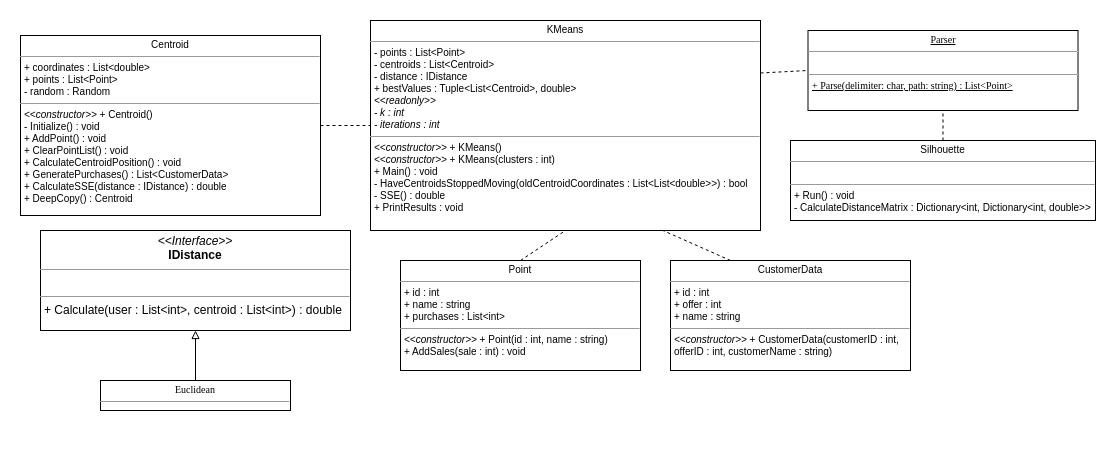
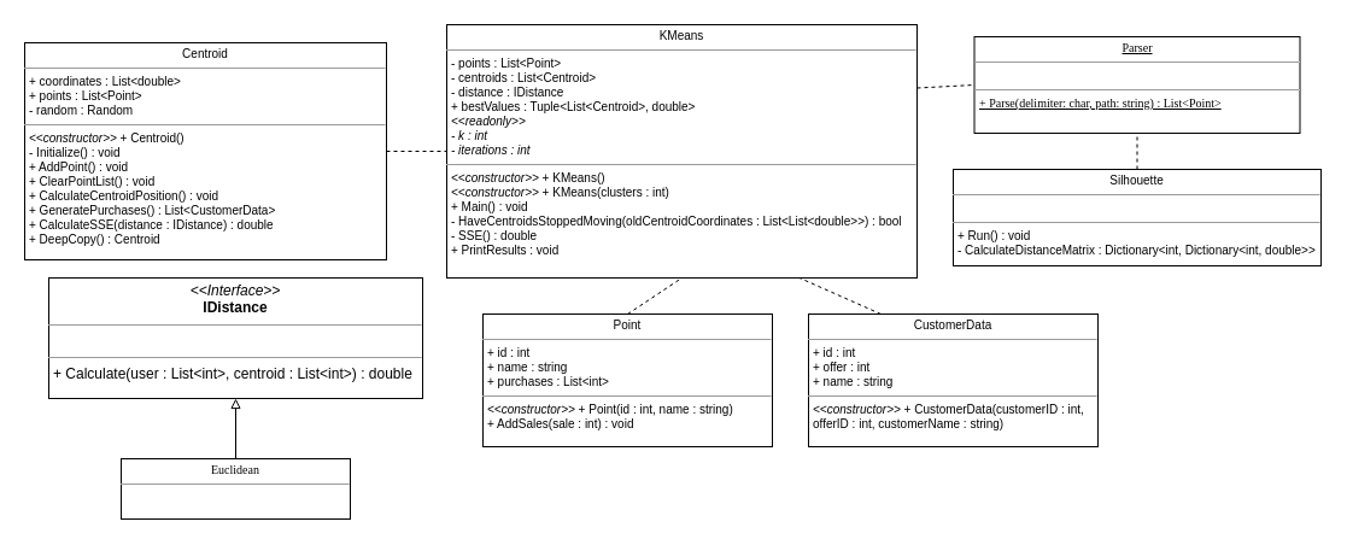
- <mxCell id="5" value="&lt;p style=&quot;margin: 4px 0px 0px ; text-align: center ; font-size: 10px&quot;&gt;&lt;font face=&quot;Verdana&quot;&gt;Euclidean&lt;/font&gt;&lt;/p&gt;&lt;hr size=&quot;1&quot; style=&quot;font-size: 10px&quot;&gt;&lt;p style=&quot;margin: 0px 0px 0px 4px ; font-size: 10px&quot;&gt;&lt;br&gt;&lt;/p&gt;&lt;p style=&quot;margin: 0px 0px 0px 4px ; font-size: 10px&quot;&gt;&lt;br&gt;&lt;/p&gt;" style="verticalAlign=top;align=left;overflow=fill;fontSize=12;fontFamily=Helvetica;html=1;rounded=0;shadow=0;comic=0;labelBackgroundColor=none;strokeColor=#000000;strokeWidth=1;fillColor=#ffffff;" parent="1" vertex="1"><mxGeometry x="100" y="380" width="190" height="30" as="geometry" /></mxCell>
+ <mxCell id="5" value="&lt;p style=&quot;margin: 4px 0px 0px ; text-align: center ; font-size: 10px&quot;&gt;&lt;font face=&quot;Verdana&quot;&gt;Euclidean&lt;/font&gt;&lt;/p&gt;&lt;hr size=&quot;1&quot; style=&quot;font-size: 10px&quot;&gt;&lt;p style=&quot;margin: 0px 0px 0px 4px ; font-size: 10px&quot;&gt;&lt;br&gt;&lt;/p&gt;&lt;p style=&quot;margin: 0px 0px 0px 4px ; font-size: 10px&quot;&gt;&lt;br&gt;&lt;/p&gt;" style="verticalAlign=top;align=left;overflow=fill;fontSize=12;fontFamily=Helvetica;html=1;rounded=0;shadow=0;comic=0;labelBackgroundColor=none;strokeColor=#000000;strokeWidth=1;fillColor=#ffffff;" parent="1" vertex="1"><mxGeometry y="380" width="190" height="50" as="geometry" x="100" /></mxCell>
